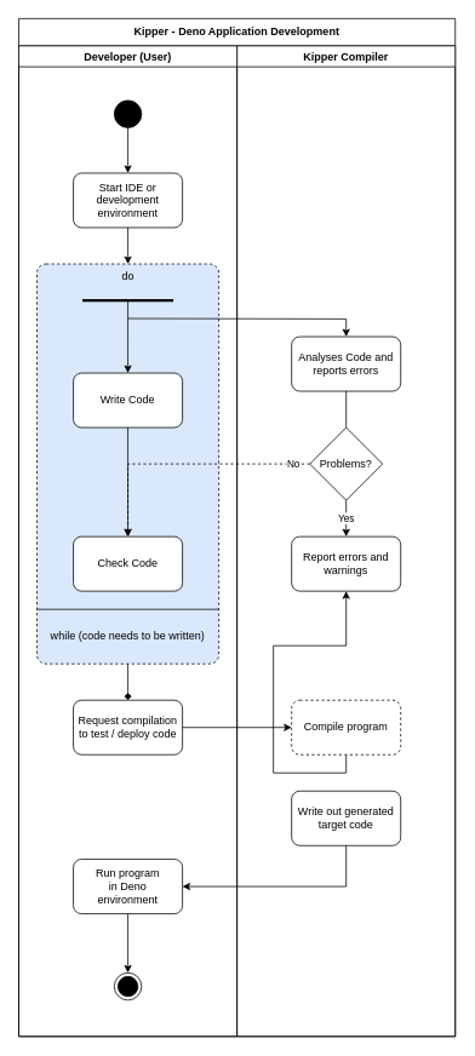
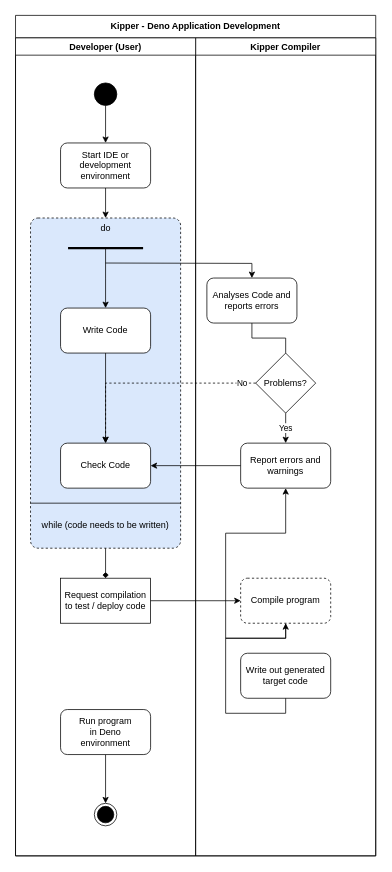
- <mxCell id="5" value="Analyses Code and reports errors" style="rounded=1;whiteSpace=wrap;html=1;" parent="3" vertex="1"><mxGeometry x="60" y="320" width="120" height="60" as="geometry" /></mxCell>
+ <mxCell id="5" value="Analyses Code and reports errors" style="rounded=1;whiteSpace=wrap;html=1;" parent="3" vertex="1"><mxGeometry x="15" y="320" width="120" height="60" as="geometry" /></mxCell>
+ <mxCell id="29" style="edgeStyle=orthogonalEdgeStyle;rounded=0;orthogonalLoop=1;jettySize=auto;html=1;exitX=0;exitY=0.5;exitDx=0;exitDy=0;strokeWidth=1;endArrow=classic;endFill=1;" parent="2" source="8" target="22" edge="1"><mxGeometry relative="1" as="geometry" /></mxCell>
- <mxCell id="26" value="Request compilation&lt;br style=&quot;border-color: var(--border-color);&quot;&gt;to test / deploy code" style="rounded=1;whiteSpace=wrap;html=1;" parent="12" vertex="1"><mxGeometry x="60" y="720" width="120" height="60" as="geometry" /></mxCell>
+ <mxCell id="26" value="Request compilation&lt;br style=&quot;border-color: var(--border-color);&quot;&gt;to test / deploy code" style="whiteSpace=wrap;html=1;rounded=0;" parent="12" vertex="1"><mxGeometry x="60" y="720" width="120" height="60" as="geometry" /></mxCell>
- <mxCell id="33" style="edgeStyle=orthogonalEdgeStyle;rounded=0;orthogonalLoop=1;jettySize=auto;html=1;exitX=0.5;exitY=1;exitDx=0;exitDy=0;entryX=1;entryY=0.5;entryDx=0;entryDy=0;" edge="1" parent="2" source="11" target="28"><mxGeometry relative="1" as="geometry" /></mxCell>
+ <mxCell id="33" style="edgeStyle=orthogonalEdgeStyle;rounded=0;orthogonalLoop=1;jettySize=auto;html=1;exitX=0.5;exitY=1;exitDx=0;exitDy=0;" edge="1" parent="2" source="11" target="10"><mxGeometry relative="1" as="geometry" /></mxCell>
